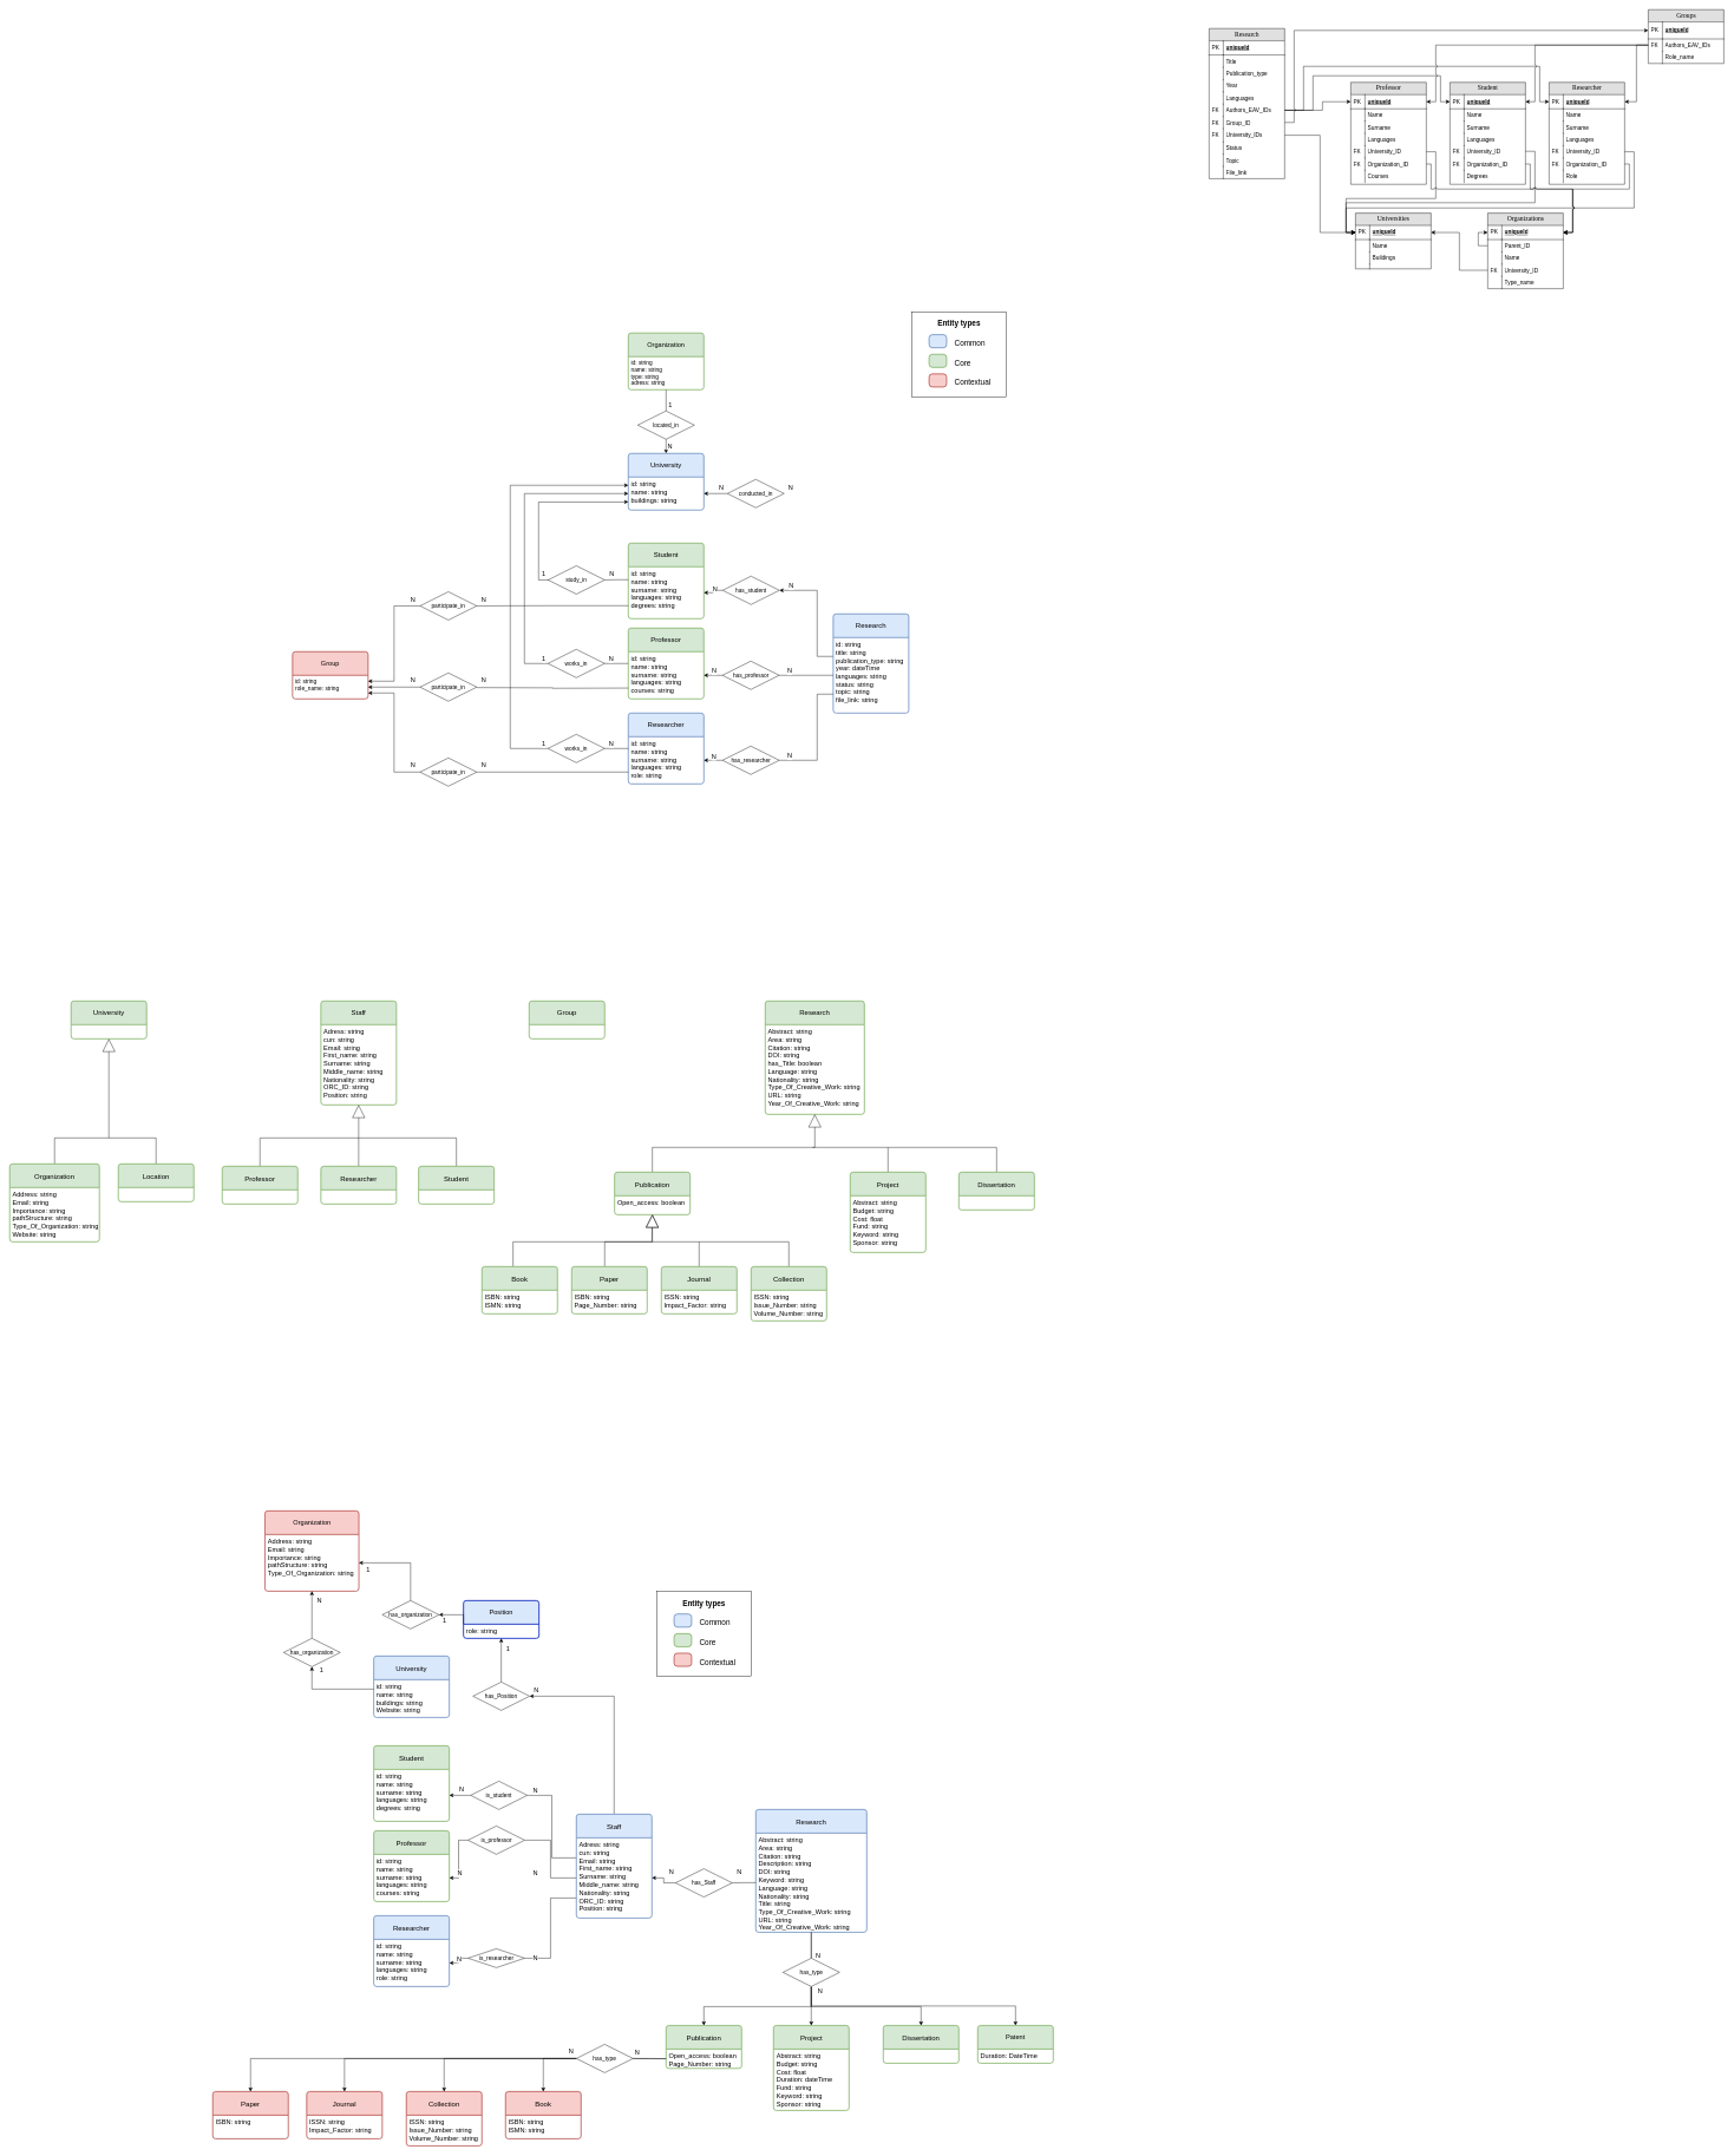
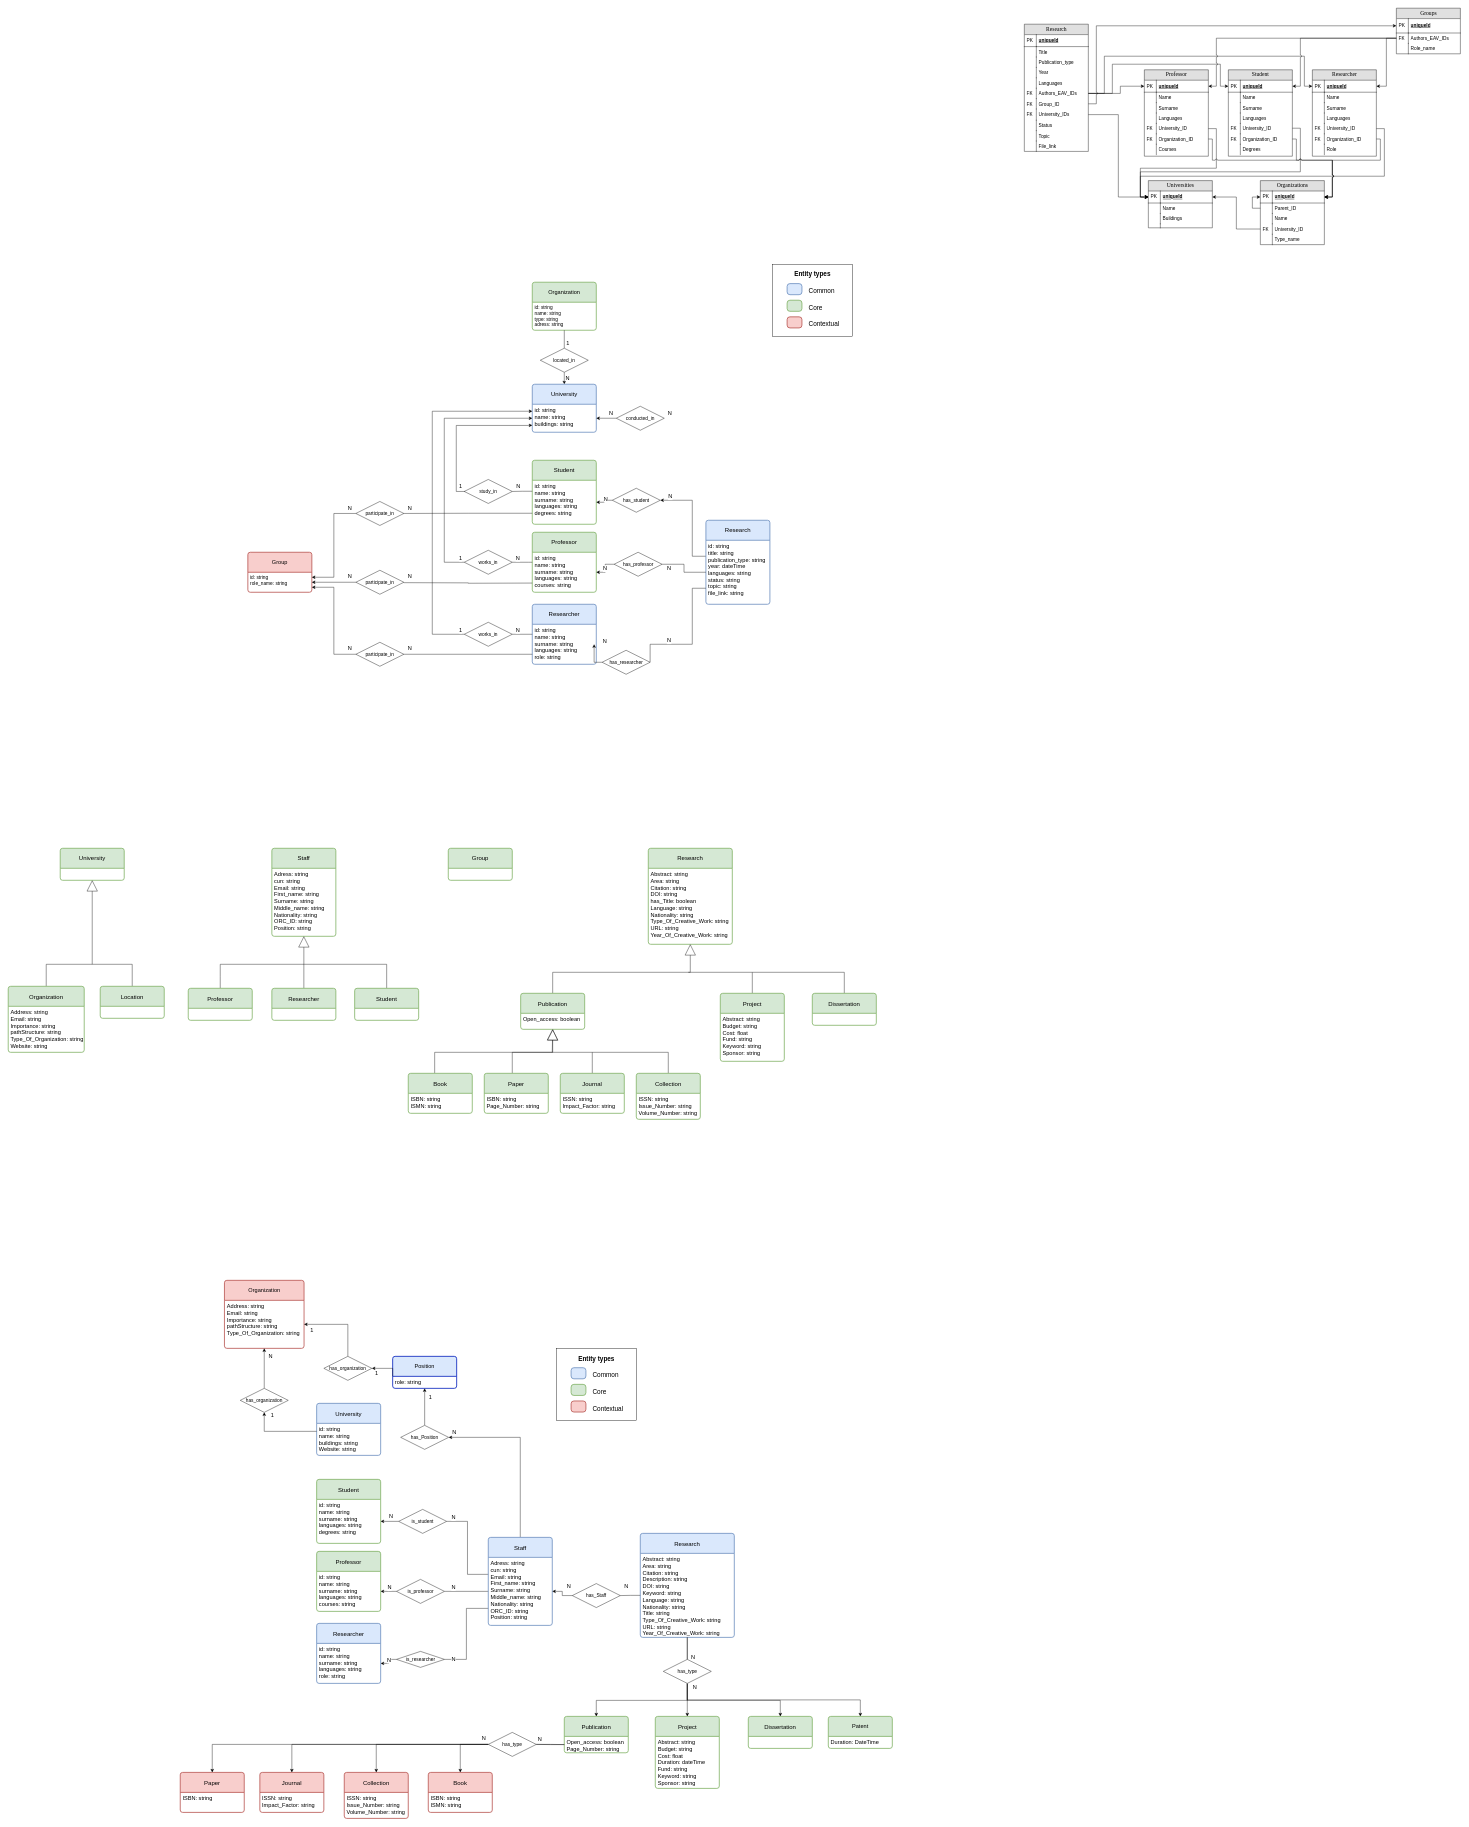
- <mxCell id="133" value="has_professor" style="shape=rhombus;perimeter=rhombusPerimeter;whiteSpace=wrap;html=1;align=center;" vertex="1" parent="1"><mxGeometry x="1529.55" y="1400" width="120" height="60" as="geometry" /></mxCell>
+ <mxCell id="133" value="has_professor" style="shape=rhombus;perimeter=rhombusPerimeter;whiteSpace=wrap;html=1;align=center;" vertex="1" parent="1"><mxGeometry x="1534.55" y="1380" width="120" height="60" as="geometry" /></mxCell>
- <mxCell id="135" value="has_researcher" style="shape=rhombus;perimeter=rhombusPerimeter;whiteSpace=wrap;html=1;align=center;" vertex="1" parent="1"><mxGeometry x="1529.55" y="1580" width="120" height="60" as="geometry" /></mxCell>
+ <mxCell id="135" value="has_researcher" style="shape=rhombus;perimeter=rhombusPerimeter;whiteSpace=wrap;html=1;align=center;" vertex="1" parent="1"><mxGeometry x="1504.55" y="1625" width="120" height="60" as="geometry" /></mxCell>
- <mxCell id="252" value="is_professor" style="shape=rhombus;perimeter=rhombusPerimeter;whiteSpace=wrap;html=1;align=center;" vertex="1" parent="1"><mxGeometry x="990.55" y="3867.5" width="120" height="60" as="geometry" /></mxCell>
+ <mxCell id="252" value="is_professor" style="shape=rhombus;perimeter=rhombusPerimeter;whiteSpace=wrap;html=1;align=center;" vertex="1" parent="1"><mxGeometry x="990.55" y="3947.5" width="120" height="60" as="geometry" /></mxCell>
